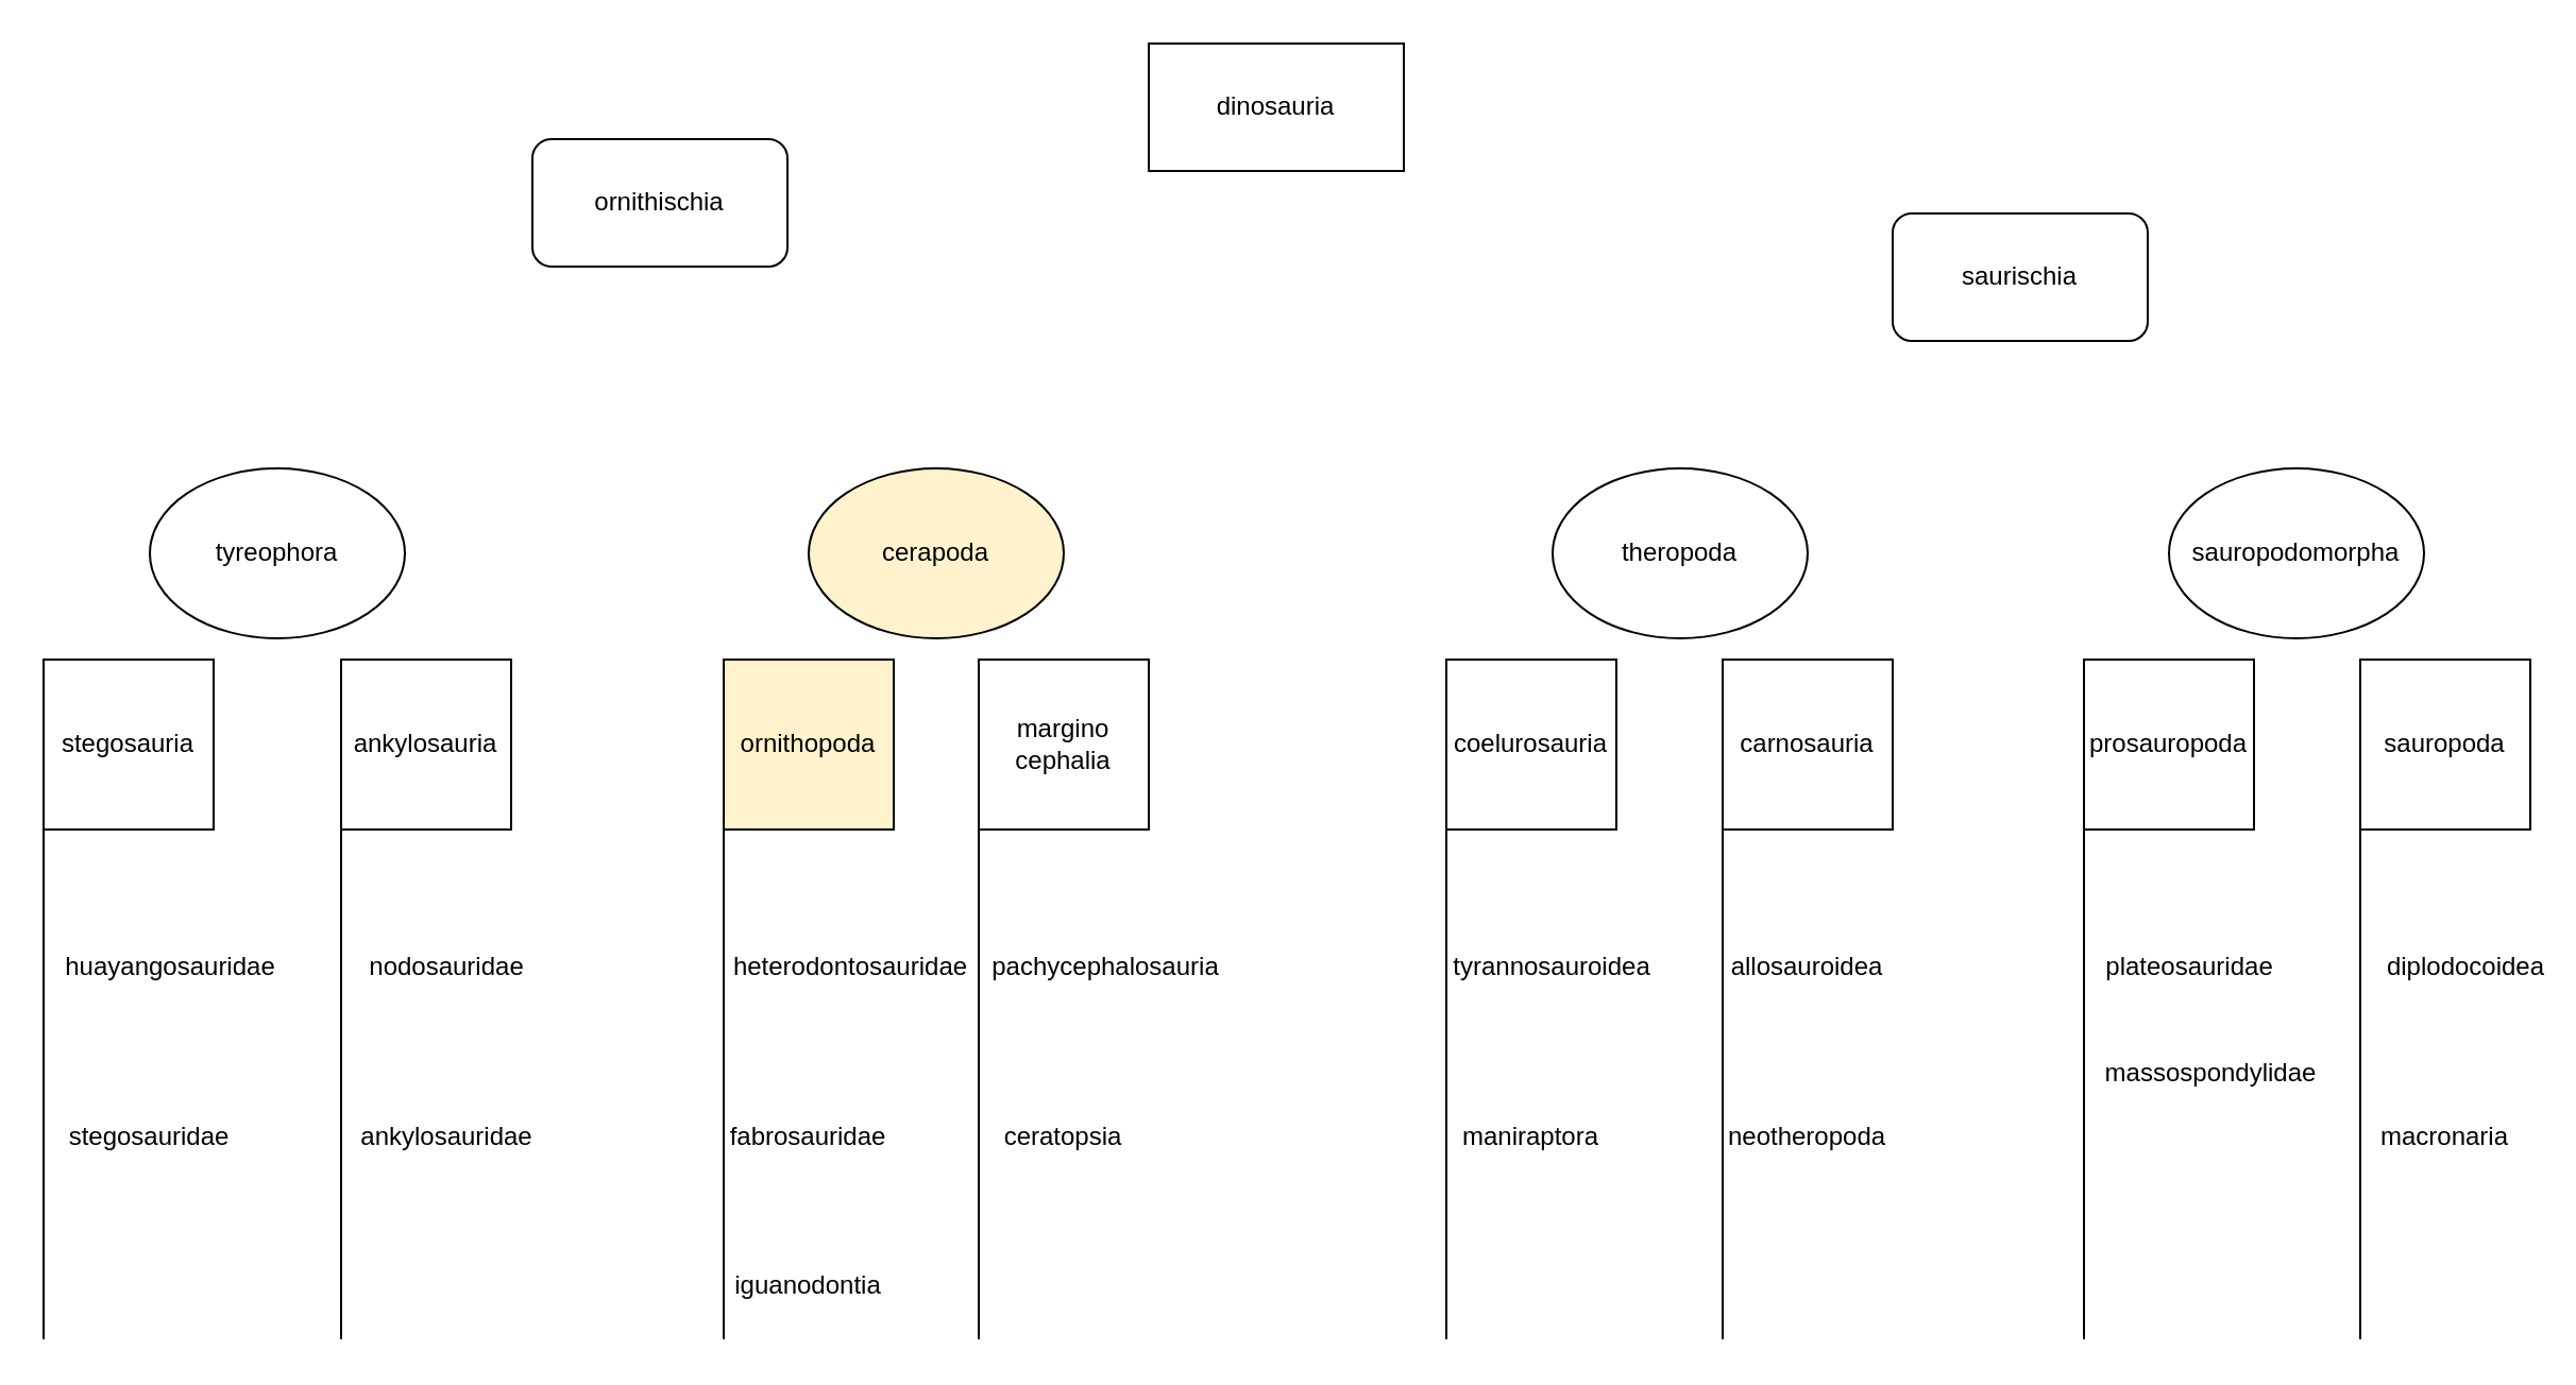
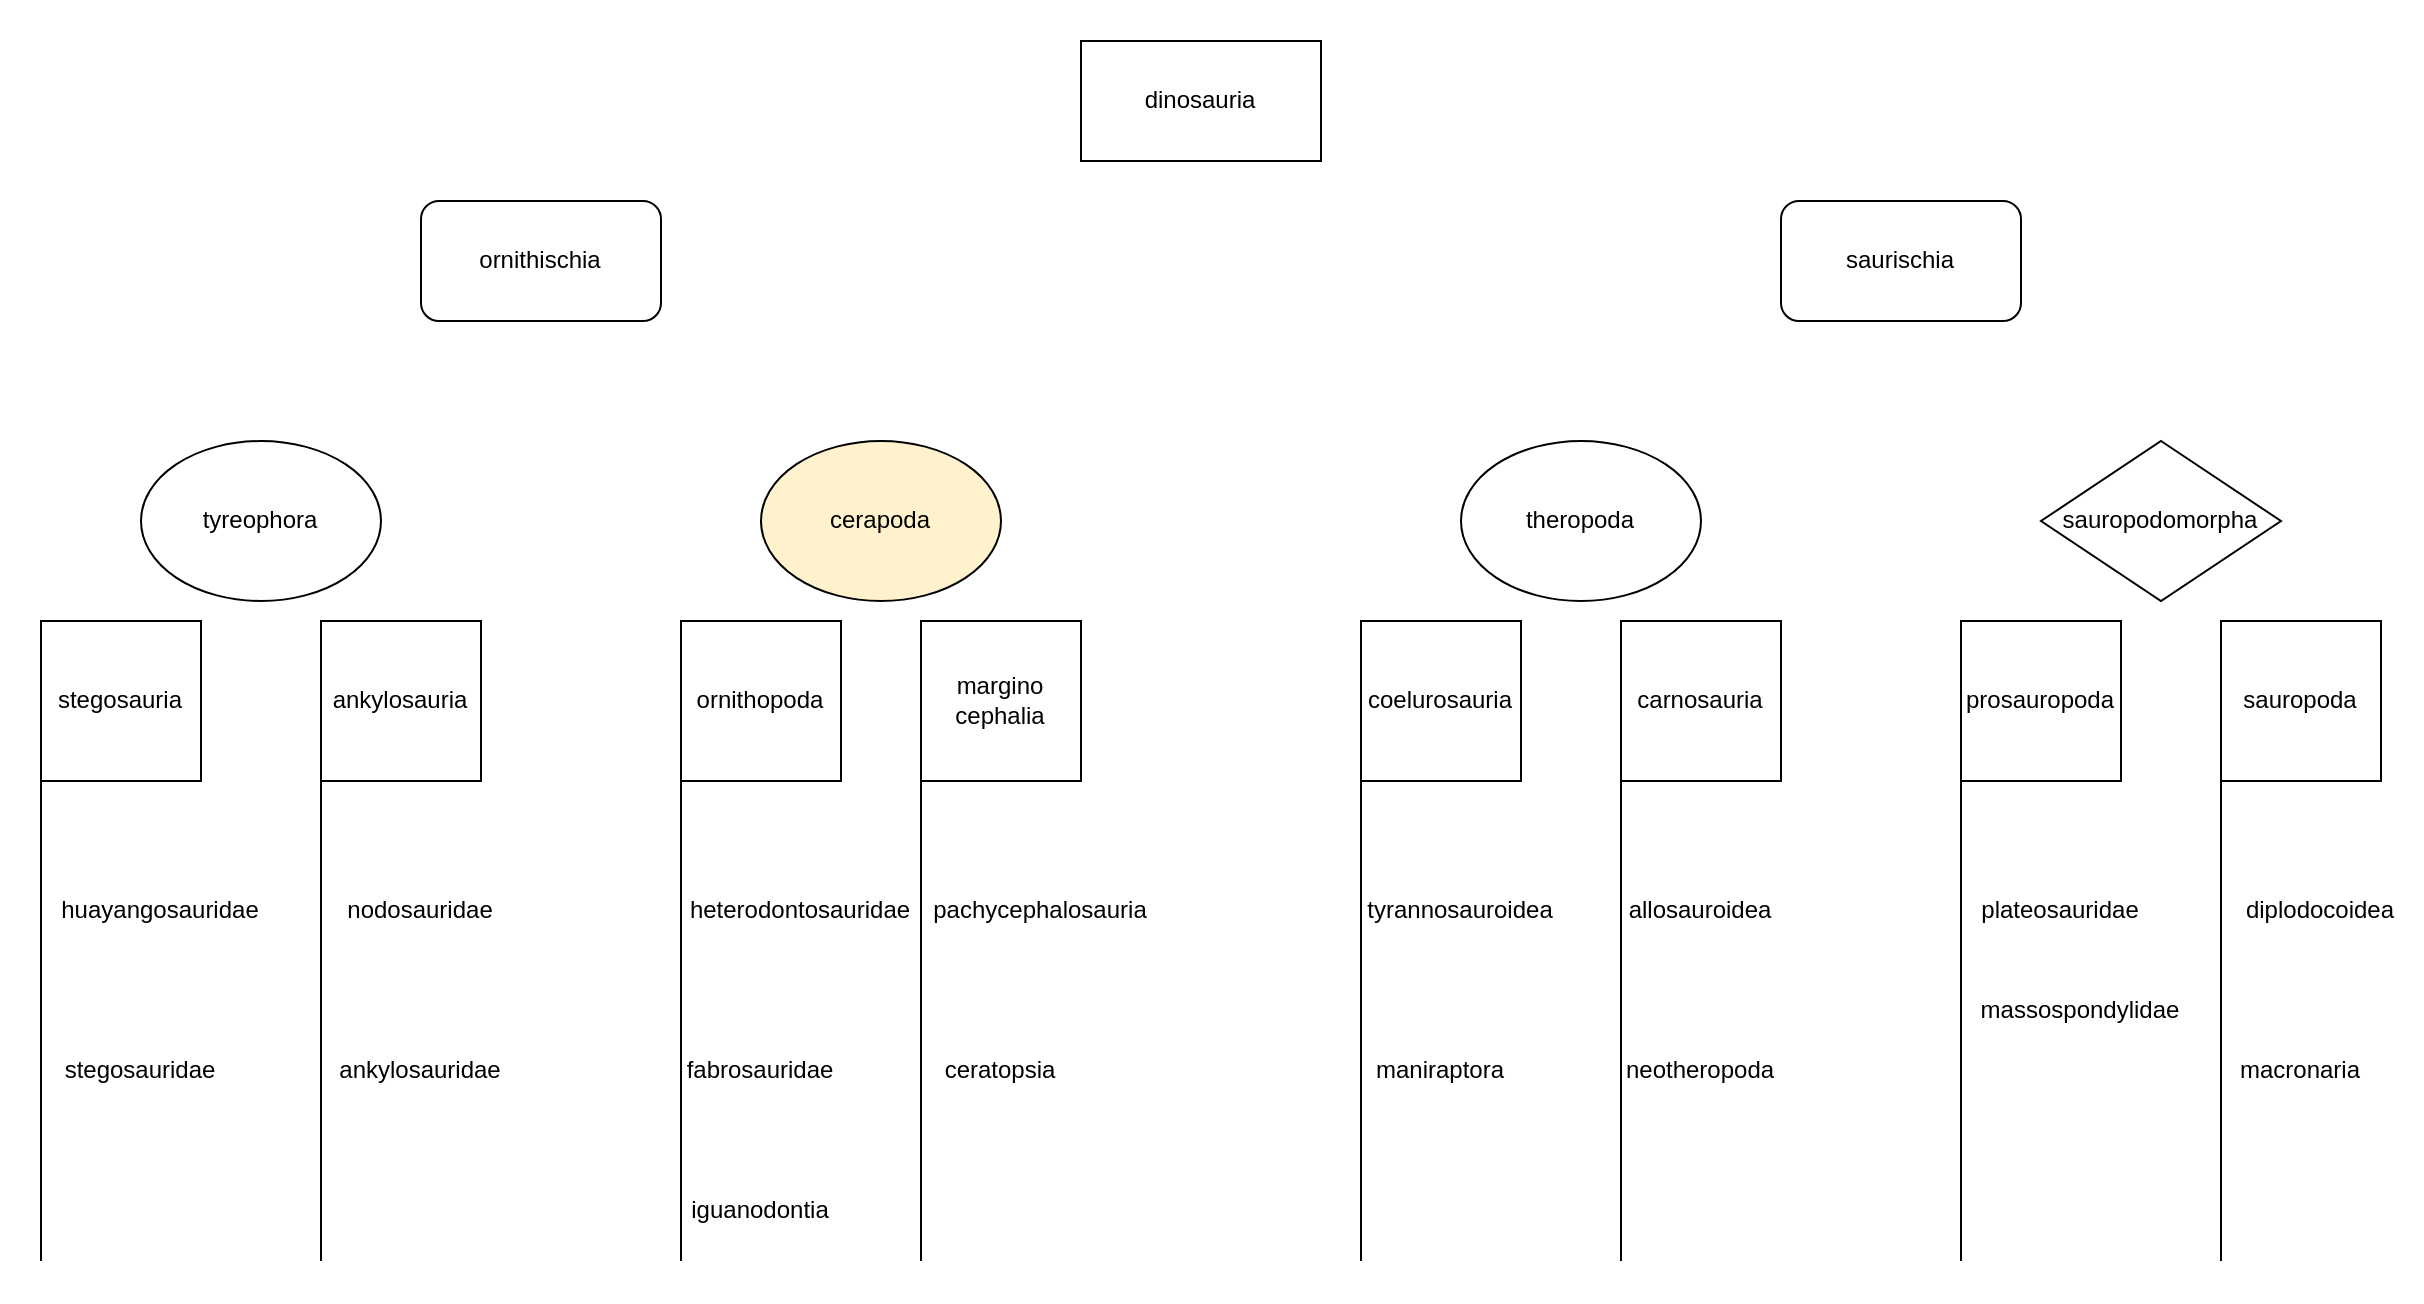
- <mxCell id="3" value="ornithischia" style="rounded=1;whiteSpace=wrap;html=1;" vertex="1" parent="1"><mxGeometry x="250" y="65" width="120" height="60" as="geometry" /></mxCell>
+ <mxCell id="3" value="ornithischia" style="rounded=1;whiteSpace=wrap;html=1;" vertex="1" parent="1"><mxGeometry x="210" y="100" width="120" height="60" as="geometry" /></mxCell>
- <mxCell id="8" value="sauropodomorpha" style="ellipse;whiteSpace=wrap;html=1;" vertex="1" parent="1"><mxGeometry x="1020" y="220" width="120" height="80" as="geometry" /></mxCell>
+ <mxCell id="8" value="sauropodomorpha" style="rhombus;whiteSpace=wrap;html=1;" vertex="1" parent="1"><mxGeometry x="1020" y="220" width="120" height="80" as="geometry" /></mxCell>
- <mxCell id="11" value="ornithopoda" style="whiteSpace=wrap;html=1;aspect=fixed;fillColor=#fff2cc;" vertex="1" parent="1"><mxGeometry x="340" y="310" width="80" height="80" as="geometry" /></mxCell>
+ <mxCell id="11" value="ornithopoda" style="whiteSpace=wrap;html=1;aspect=fixed;" vertex="1" parent="1"><mxGeometry x="340" y="310" width="80" height="80" as="geometry" /></mxCell>
